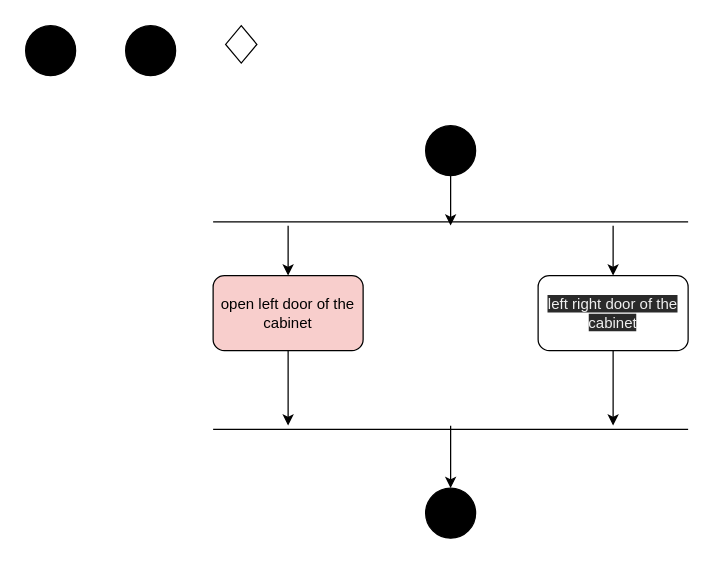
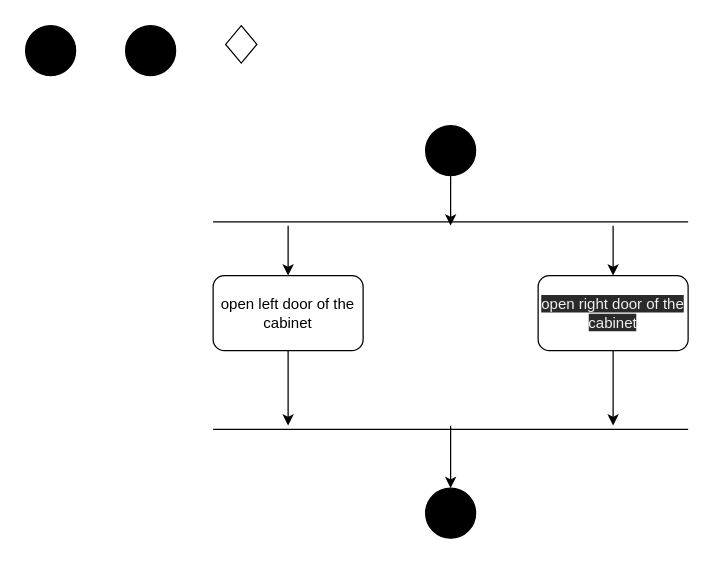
- <mxCell id="8" value="open left door of the cabinet" style="rounded=1;whiteSpace=wrap;html=1;fillColor=#f8cecc;" parent="1" vertex="1"><mxGeometry x="170" y="220" width="120" height="60" as="geometry" /></mxCell>
+ <mxCell id="8" value="open left door of the cabinet" style="rounded=1;whiteSpace=wrap;html=1;" parent="1" vertex="1"><mxGeometry x="170" y="220" width="120" height="60" as="geometry" /></mxCell>
- <mxCell id="11" value="&lt;span style=&quot;color: rgb(240 , 240 , 240) ; font-family: &amp;#34;helvetica&amp;#34; ; font-size: 12px ; font-style: normal ; font-weight: 400 ; letter-spacing: normal ; text-align: center ; text-indent: 0px ; text-transform: none ; word-spacing: 0px ; background-color: rgb(42 , 42 , 42) ; display: inline ; float: none&quot;&gt;left right door of the cabinet&lt;/span&gt;" style="rounded=1;whiteSpace=wrap;html=1;" parent="1" vertex="1"><mxGeometry x="430" y="220" width="120" height="60" as="geometry" /></mxCell>
+ <mxCell id="11" value="&lt;span style=&quot;color: rgb(240 , 240 , 240) ; font-family: &amp;#34;helvetica&amp;#34; ; font-size: 12px ; font-style: normal ; font-weight: 400 ; letter-spacing: normal ; text-align: center ; text-indent: 0px ; text-transform: none ; word-spacing: 0px ; background-color: rgb(42 , 42 , 42) ; display: inline ; float: none&quot;&gt;open right door of the cabinet&lt;/span&gt;" style="rounded=1;whiteSpace=wrap;html=1;" parent="1" vertex="1"><mxGeometry x="430" y="220" width="120" height="60" as="geometry" /></mxCell>
